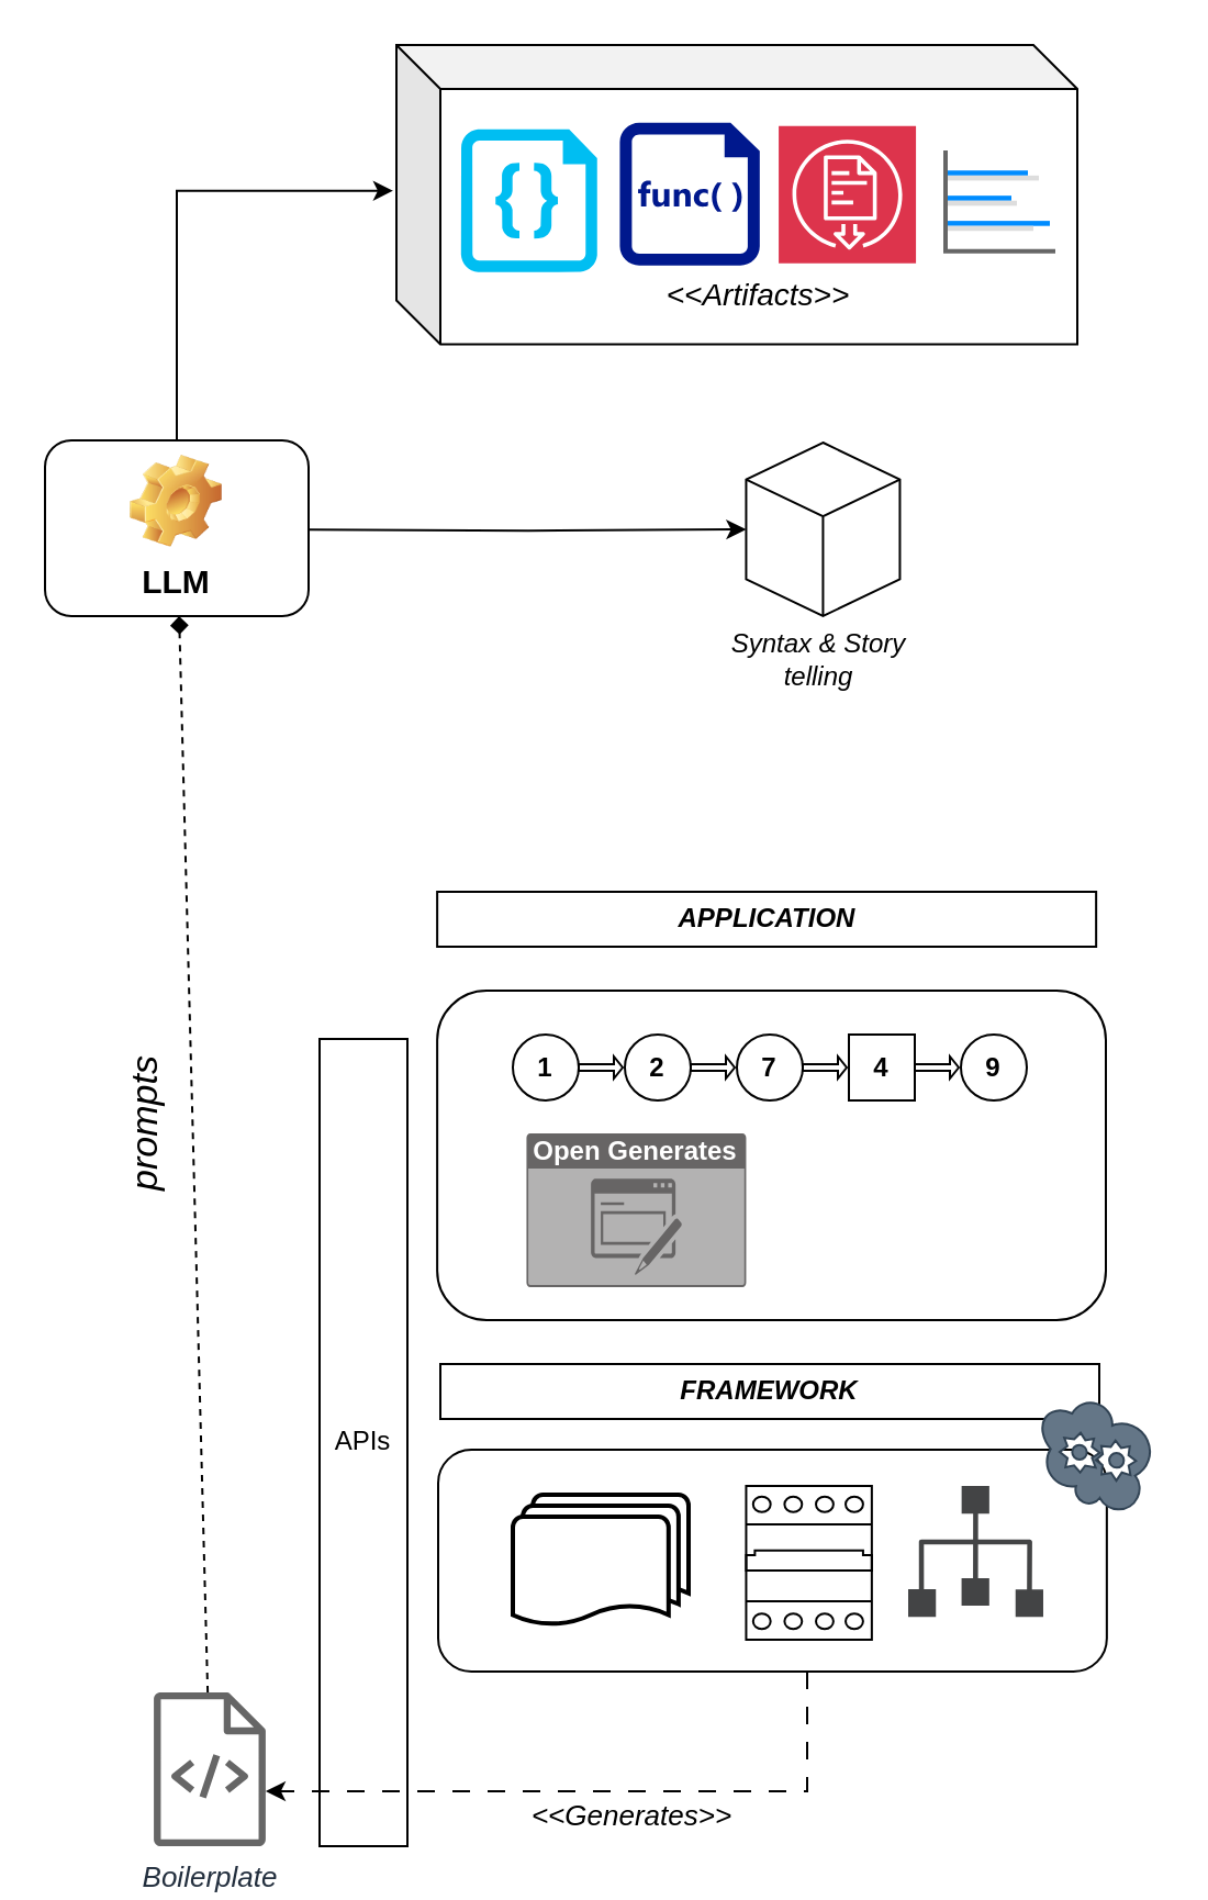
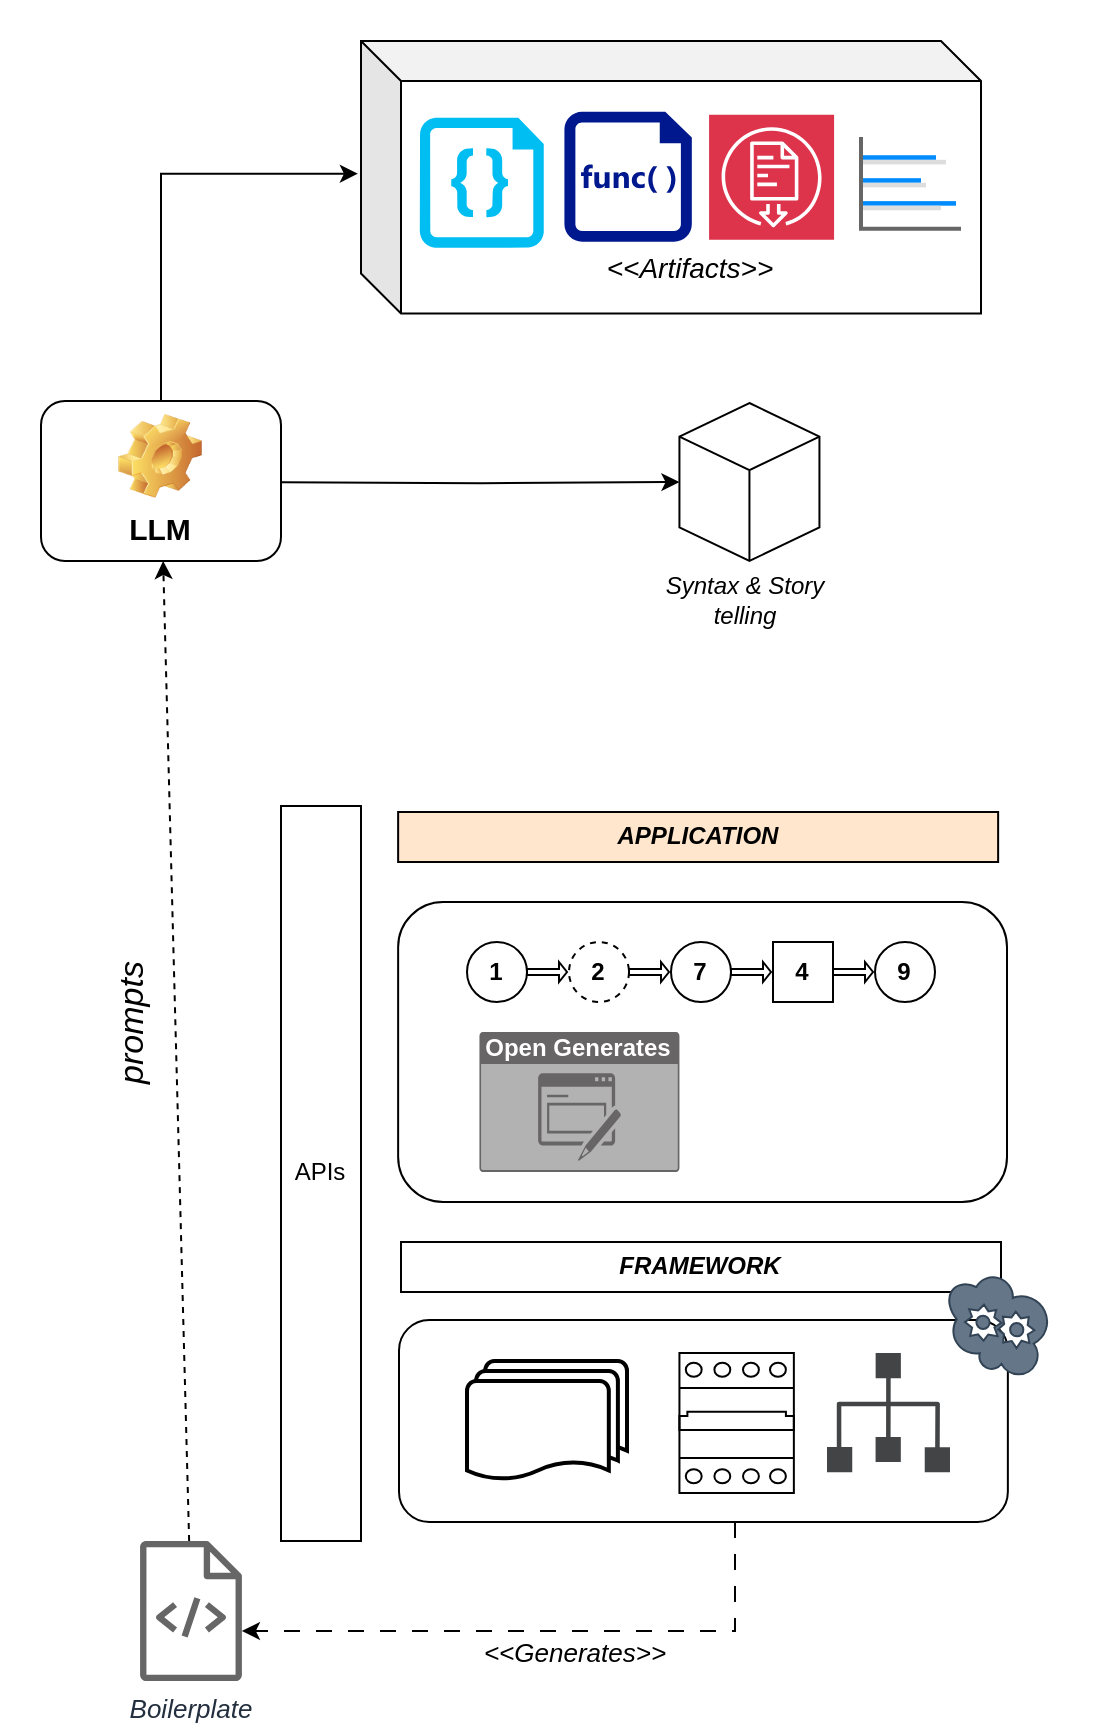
- <mxCell id="3" value="" style="endArrow=diamond;html=1;rounded=1;curved=0;dashed=1;" edge="1" parent="1" source="6" target="5"><mxGeometry width="50" height="50" relative="1" as="geometry"><mxPoint x="97" y="680" as="sourcePoint" /><mxPoint x="57" y="405.5" as="targetPoint" /></mxGeometry></mxCell>
+ <mxCell id="3" value="" style="endArrow=classic;html=1;rounded=1;curved=0;dashed=1;" edge="1" parent="1" source="6" target="5"><mxGeometry width="50" height="50" relative="1" as="geometry"><mxPoint x="97" y="680" as="sourcePoint" /><mxPoint x="57" y="405.5" as="targetPoint" /></mxGeometry></mxCell>
- <mxCell id="9" value="&lt;b&gt;&lt;i&gt;APPLICATION&lt;/i&gt;&lt;/b&gt;" style="rounded=0;whiteSpace=wrap;html=1;" vertex="1" parent="1"><mxGeometry x="198.57" y="405.5" width="300" height="25" as="geometry" /></mxCell>
+ <mxCell id="9" value="&lt;b&gt;&lt;i&gt;APPLICATION&lt;/i&gt;&lt;/b&gt;" style="rounded=0;whiteSpace=wrap;html=1;fillColor=#ffe6cc;" vertex="1" parent="1"><mxGeometry x="198.57" y="405.5" width="300" height="25" as="geometry" /></mxCell>
- <mxCell id="14" value="&lt;b&gt;2&lt;/b&gt;" style="ellipse;whiteSpace=wrap;html=1;aspect=fixed;" vertex="1" parent="11"><mxGeometry x="51" width="30" height="30" as="geometry" /></mxCell>
+ <mxCell id="14" value="&lt;b&gt;2&lt;/b&gt;" style="ellipse;whiteSpace=wrap;html=1;aspect=fixed;dashed=1;" vertex="1" parent="11"><mxGeometry x="51" width="30" height="30" as="geometry" /></mxCell>
- <mxCell id="2" value="APIs" style="rounded=0;whiteSpace=wrap;html=1;" vertex="1" parent="1"><mxGeometry x="145" y="472.5" width="40" height="367.5" as="geometry" /></mxCell>
+ <mxCell id="2" value="APIs" style="rounded=0;whiteSpace=wrap;html=1;" vertex="1" parent="1"><mxGeometry x="140" y="402.5" width="40" height="367.5" as="geometry" /></mxCell>
